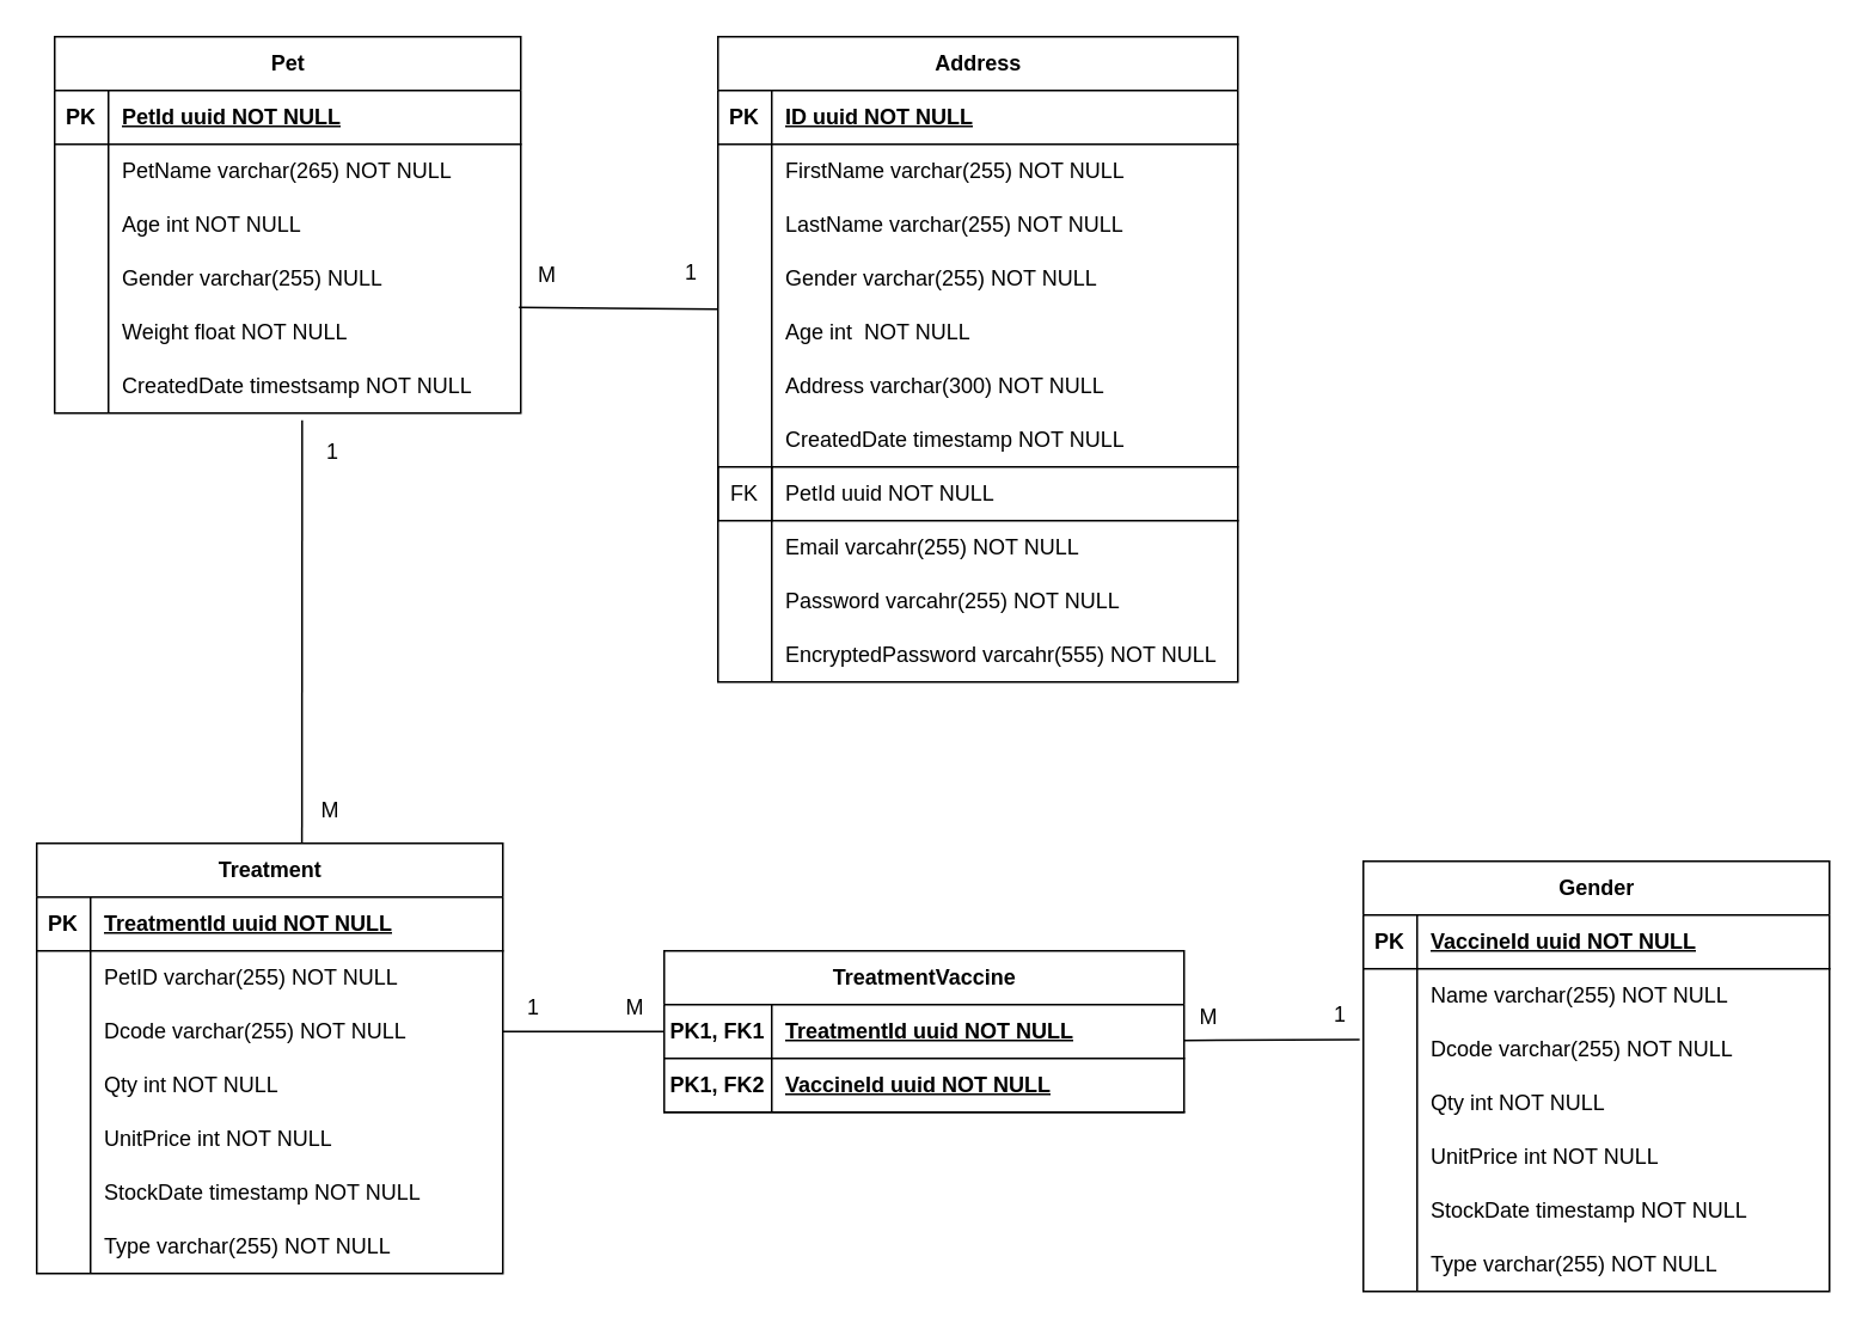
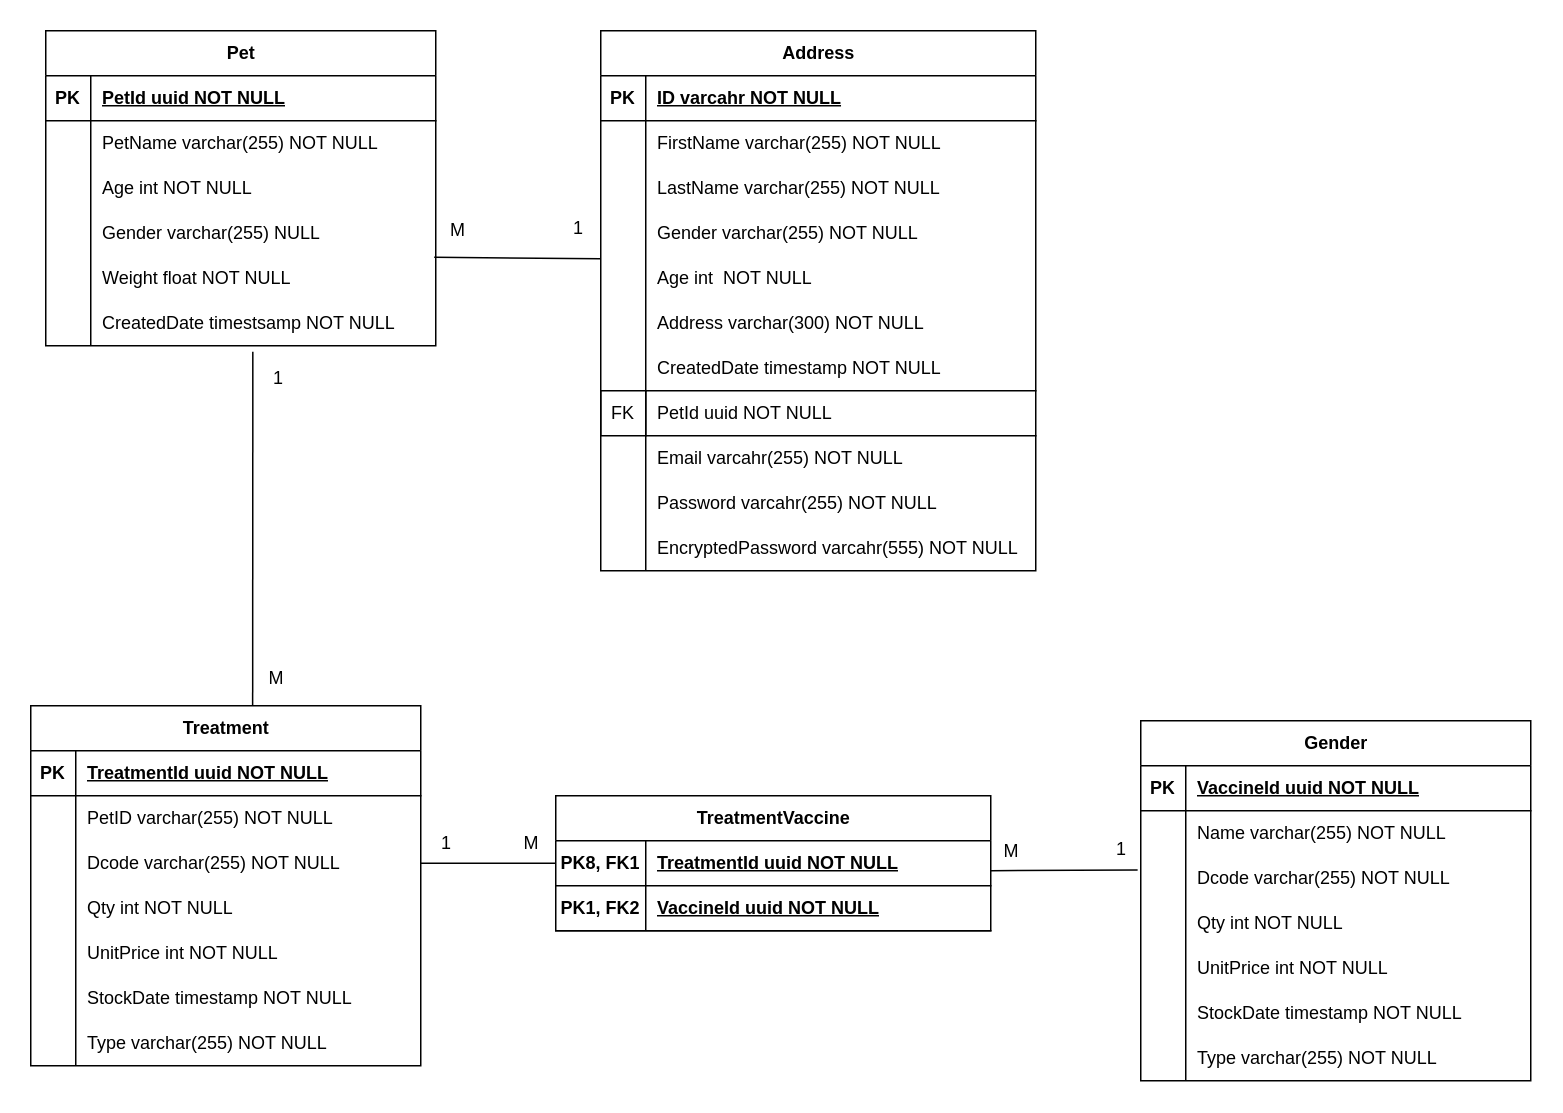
- <mxCell id="28" value="ID uuid NOT NULL" style="shape=partialRectangle;connectable=0;fillColor=none;top=0;left=0;bottom=0;right=0;align=left;spacingLeft=6;fontStyle=5;overflow=hidden;whiteSpace=wrap;html=1;" parent="26" vertex="1"><mxGeometry x="30" width="260" height="30" as="geometry"><mxRectangle width="260" height="30" as="alternateBounds" /></mxGeometry></mxCell>
+ <mxCell id="28" value="ID varcahr NOT NULL" style="shape=partialRectangle;connectable=0;fillColor=none;top=0;left=0;bottom=0;right=0;align=left;spacingLeft=6;fontStyle=5;overflow=hidden;whiteSpace=wrap;html=1;" parent="26" vertex="1"><mxGeometry x="30" width="260" height="30" as="geometry"><mxRectangle width="260" height="30" as="alternateBounds" /></mxGeometry></mxCell>
- <mxCell id="12" value="PetName varchar(265) NOT NULL" style="shape=partialRectangle;connectable=0;fillColor=none;top=0;left=0;bottom=0;right=0;align=left;spacingLeft=6;overflow=hidden;whiteSpace=wrap;html=1;" parent="10" vertex="1"><mxGeometry x="30" width="230" height="30" as="geometry"><mxRectangle width="230" height="30" as="alternateBounds" /></mxGeometry></mxCell>
+ <mxCell id="12" value="PetName varchar(255) NOT NULL" style="shape=partialRectangle;connectable=0;fillColor=none;top=0;left=0;bottom=0;right=0;align=left;spacingLeft=6;overflow=hidden;whiteSpace=wrap;html=1;" parent="10" vertex="1"><mxGeometry x="30" width="230" height="30" as="geometry"><mxRectangle width="230" height="30" as="alternateBounds" /></mxGeometry></mxCell>
- <mxCell id="111" value="PK1, FK1" style="shape=partialRectangle;connectable=0;fillColor=none;top=0;left=0;bottom=0;right=0;fontStyle=1;overflow=hidden;whiteSpace=wrap;html=1;" parent="110" vertex="1"><mxGeometry width="60" height="30" as="geometry"><mxRectangle width="60" height="30" as="alternateBounds" /></mxGeometry></mxCell>
+ <mxCell id="111" value="PK8, FK1" style="shape=partialRectangle;connectable=0;fillColor=none;top=0;left=0;bottom=0;right=0;fontStyle=1;overflow=hidden;whiteSpace=wrap;html=1;" parent="110" vertex="1"><mxGeometry width="60" height="30" as="geometry"><mxRectangle width="60" height="30" as="alternateBounds" /></mxGeometry></mxCell>
